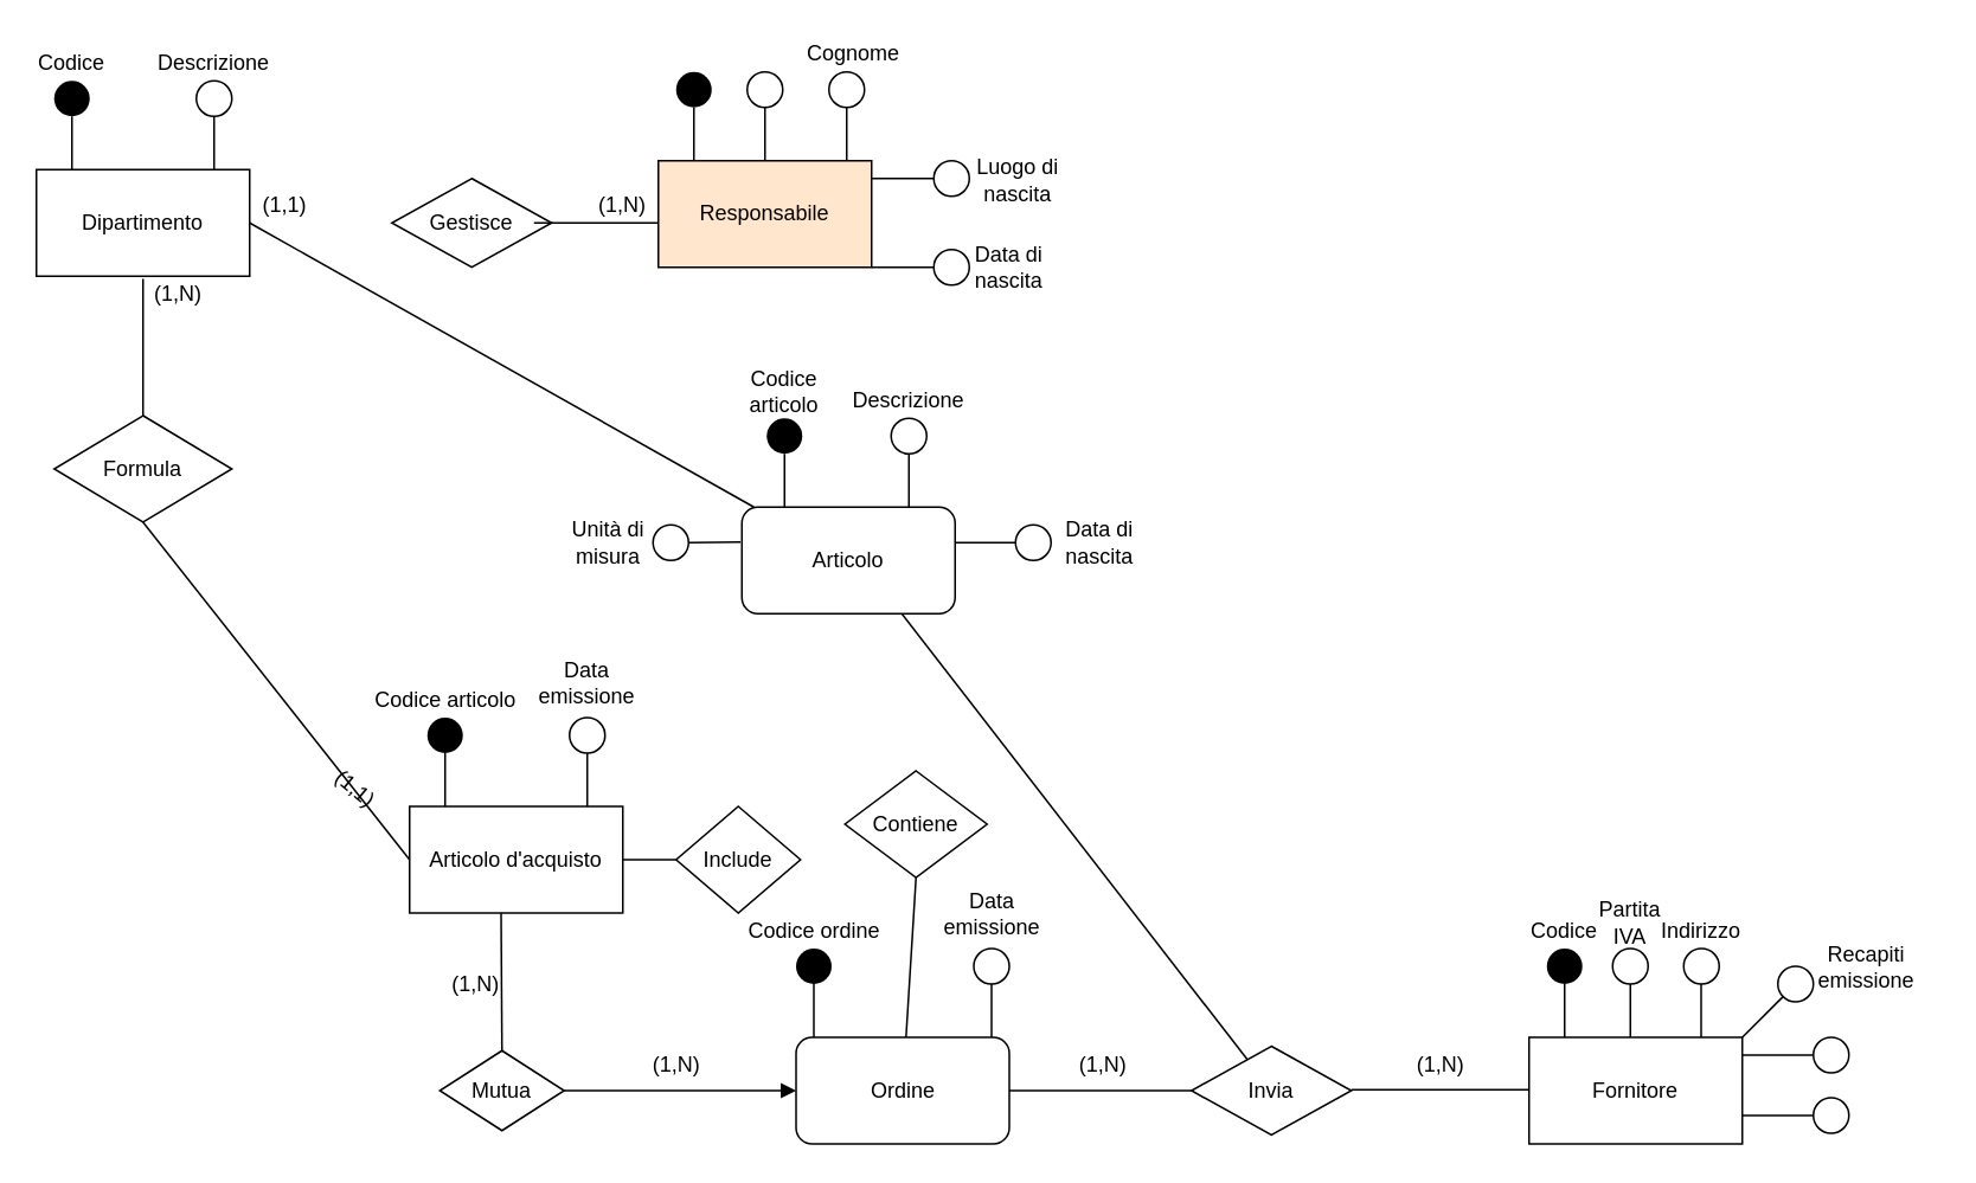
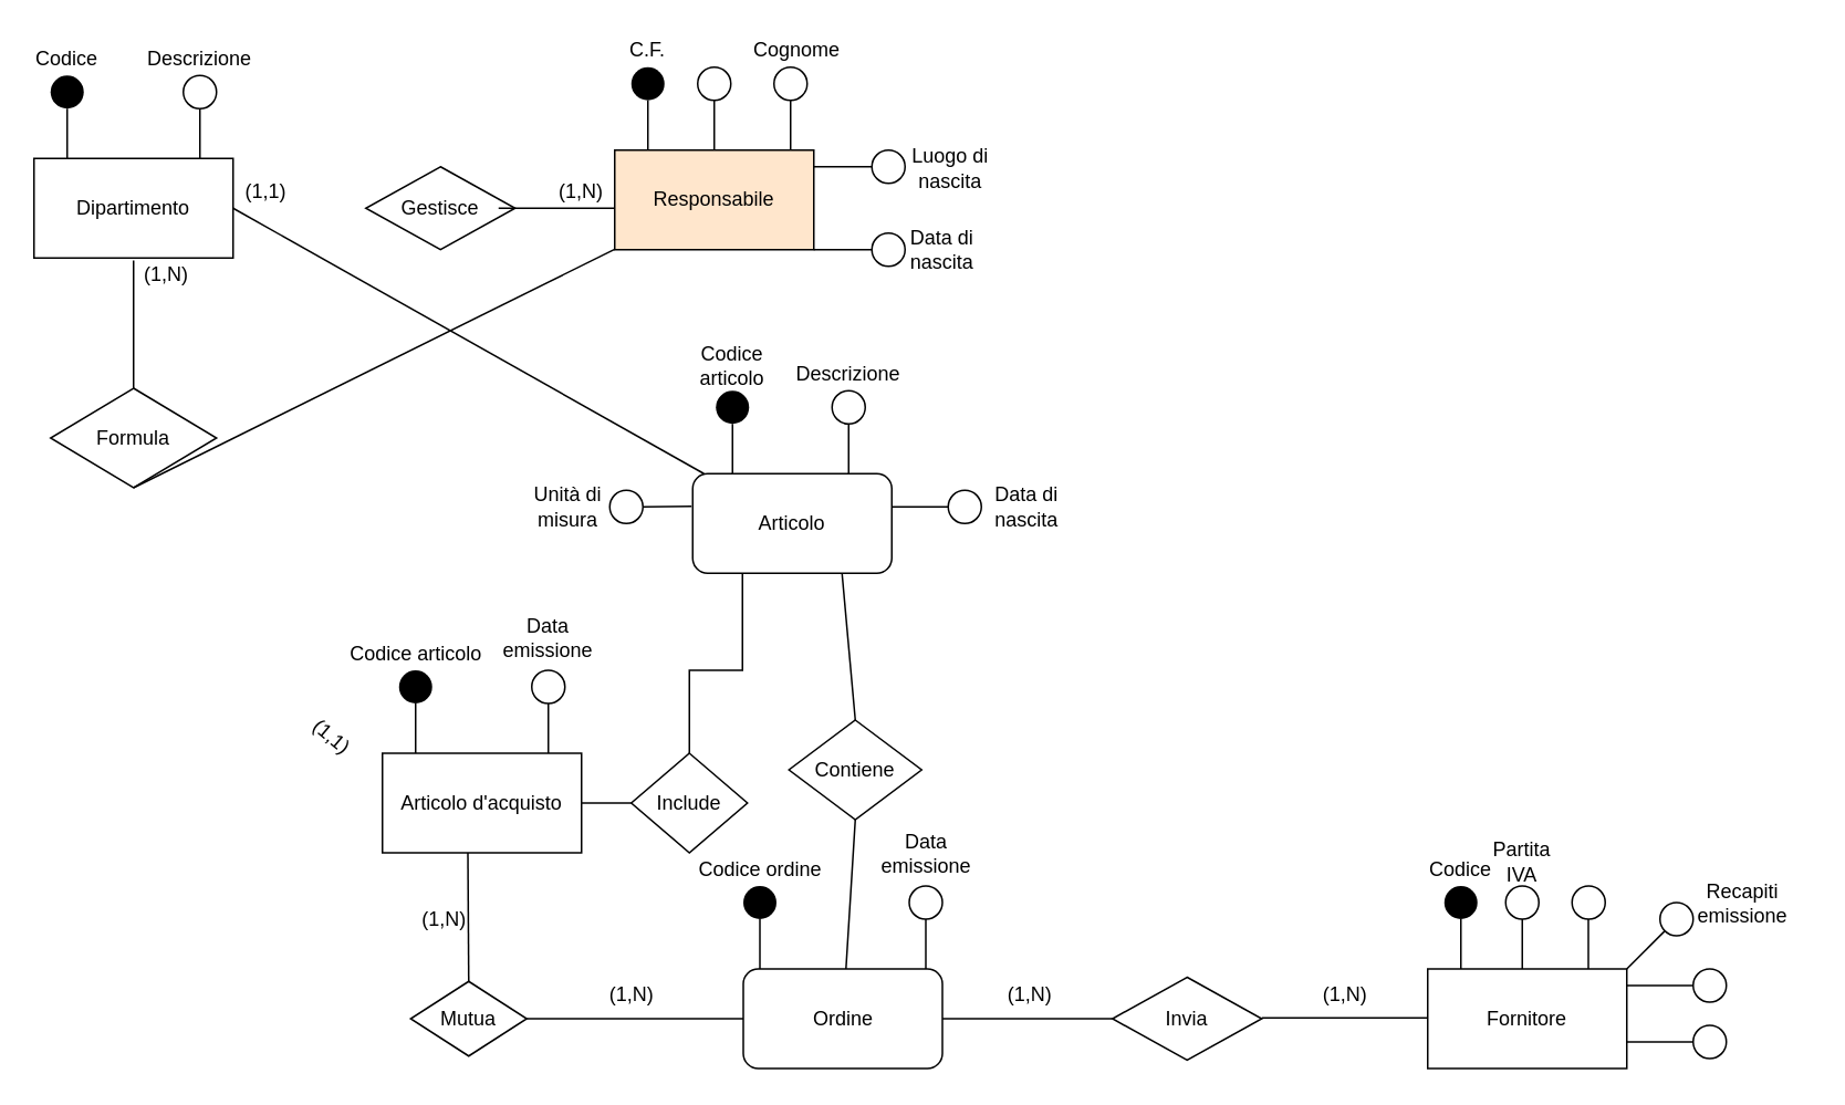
+ <mxCell id="103" value="C.F." style="text;html=1;strokeColor=none;fillColor=none;align=center;verticalAlign=middle;whiteSpace=wrap;rounded=0;" parent="100" vertex="1"><mxGeometry width="40" height="20" as="geometry" /></mxCell>
- <mxCell id="113" value="" style="endArrow=none;html=1;rounded=0;entryX=0;entryY=0.5;entryDx=0;entryDy=0;exitX=0.5;exitY=1;exitDx=0;exitDy=0;" parent="1" source="89" target="13" edge="1"><mxGeometry relative="1" as="geometry"><mxPoint x="100" y="373.5" as="sourcePoint" /><mxPoint x="240" y="333.5" as="targetPoint" /></mxGeometry></mxCell>
+ <mxCell id="113" value="" style="endArrow=none;html=1;rounded=0;exitX=0.5;exitY=1;exitDx=0;exitDy=0;" parent="1" source="89" target="95" edge="1"><mxGeometry relative="1" as="geometry"><mxPoint x="100" y="373.5" as="sourcePoint" /><mxPoint x="240" y="333.5" as="targetPoint" /></mxGeometry></mxCell>
+ <mxCell id="92" value="" style="endArrow=none;html=1;rounded=0;entryX=0.25;entryY=1;entryDx=0;entryDy=0;exitX=0.5;exitY=0;exitDx=0;exitDy=0;" parent="1" source="69" target="43" edge="1"><mxGeometry relative="1" as="geometry"><mxPoint x="470" y="463.26" as="sourcePoint" /><mxPoint x="530" y="393.5" as="targetPoint" /><Array as="points"><mxPoint x="415" y="403.5" /><mxPoint x="447" y="403.5" /></Array></mxGeometry></mxCell>
- <mxCell id="93" value="" style="endArrow=none;html=1;rounded=0;exitX=0.75;exitY=1;exitDx=0;exitDy=0;" parent="1" source="43" target="71" edge="1"><mxGeometry relative="1" as="geometry"><mxPoint x="430" y="393.5" as="sourcePoint" /><mxPoint x="590" y="393.5" as="targetPoint" /></mxGeometry></mxCell>
+ <mxCell id="93" value="" style="endArrow=none;html=1;rounded=0;exitX=0.75;exitY=1;exitDx=0;exitDy=0;entryX=0.5;entryY=0;entryDx=0;entryDy=0;" parent="1" source="43" target="68" edge="1"><mxGeometry relative="1" as="geometry"><mxPoint x="430" y="393.5" as="sourcePoint" /><mxPoint x="590" y="393.5" as="targetPoint" /></mxGeometry></mxCell>
- <mxCell id="33" value="Indirizzo" style="text;html=1;strokeColor=none;fillColor=none;align=center;verticalAlign=middle;whiteSpace=wrap;rounded=0;" parent="22" vertex="1"><mxGeometry x="77" width="40" height="20" as="geometry" /></mxCell>
- <mxCell id="84" value="" style="endArrow=block;html=1;rounded=0;exitX=1;exitY=0.5;exitDx=0;exitDy=0;entryX=0;entryY=0.5;entryDx=0;entryDy=0;" parent="1" source="72" target="3" edge="1"><mxGeometry relative="1" as="geometry"><mxPoint x="390" y="593.5" as="sourcePoint" /><mxPoint x="440" y="613.5" as="targetPoint" /></mxGeometry></mxCell>
+ <mxCell id="84" value="" style="endArrow=none;html=1;rounded=0;exitX=1;exitY=0.5;exitDx=0;exitDy=0;entryX=0;entryY=0.5;entryDx=0;entryDy=0;" parent="1" source="72" target="3" edge="1"><mxGeometry relative="1" as="geometry"><mxPoint x="390" y="593.5" as="sourcePoint" /><mxPoint x="440" y="613.5" as="targetPoint" /></mxGeometry></mxCell>
